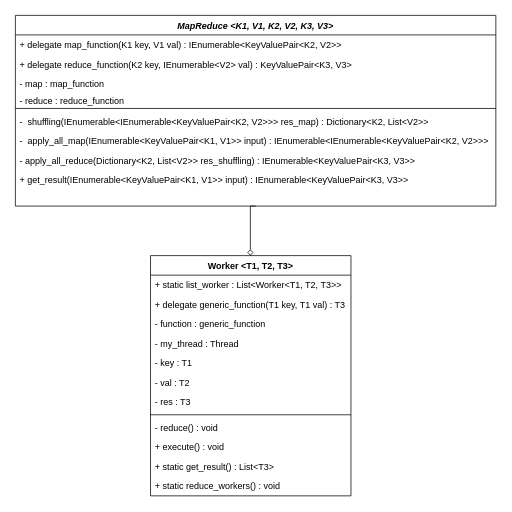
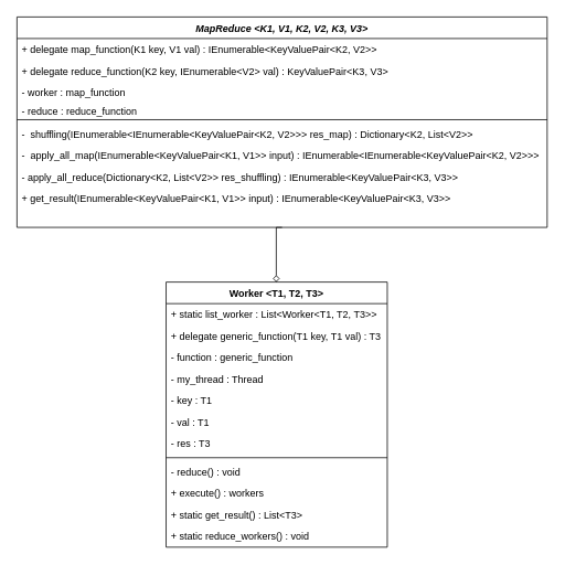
- <mxCell id="5" value="- map : map_function" style="text;align=left;verticalAlign=top;spacingLeft=4;spacingRight=4;overflow=hidden;rotatable=0;points=[[0,0.5],[1,0.5]];portConstraint=eastwest;rounded=0;shadow=0;html=0;" parent="2" vertex="1"><mxGeometry y="78" width="640" height="22" as="geometry" /></mxCell>
+ <mxCell id="5" value="- worker : map_function" style="text;align=left;verticalAlign=top;spacingLeft=4;spacingRight=4;overflow=hidden;rotatable=0;points=[[0,0.5],[1,0.5]];portConstraint=eastwest;rounded=0;shadow=0;html=0;" parent="2" vertex="1"><mxGeometry y="78" width="640" height="22" as="geometry" /></mxCell>
- <mxCell id="18" value="- val : T2 " style="text;strokeColor=none;fillColor=none;align=left;verticalAlign=top;spacingLeft=4;spacingRight=4;overflow=hidden;rotatable=0;points=[[0,0.5],[1,0.5]];portConstraint=eastwest;" vertex="1" parent="12"><mxGeometry y="156" width="267" height="26" as="geometry" /></mxCell>
+ <mxCell id="18" value="- val : T1 " style="text;strokeColor=none;fillColor=none;align=left;verticalAlign=top;spacingLeft=4;spacingRight=4;overflow=hidden;rotatable=0;points=[[0,0.5],[1,0.5]];portConstraint=eastwest;" vertex="1" parent="12"><mxGeometry y="156" width="267" height="26" as="geometry" /></mxCell>
- <mxCell id="22" value="+ execute() : void " style="text;strokeColor=none;fillColor=none;align=left;verticalAlign=top;spacingLeft=4;spacingRight=4;overflow=hidden;rotatable=0;points=[[0,0.5],[1,0.5]];portConstraint=eastwest;" vertex="1" parent="12"><mxGeometry y="242" width="267" height="26" as="geometry" /></mxCell>
+ <mxCell id="22" value="+ execute() : workers " style="text;strokeColor=none;fillColor=none;align=left;verticalAlign=top;spacingLeft=4;spacingRight=4;overflow=hidden;rotatable=0;points=[[0,0.5],[1,0.5]];portConstraint=eastwest;" vertex="1" parent="12"><mxGeometry y="242" width="267" height="26" as="geometry" /></mxCell>
